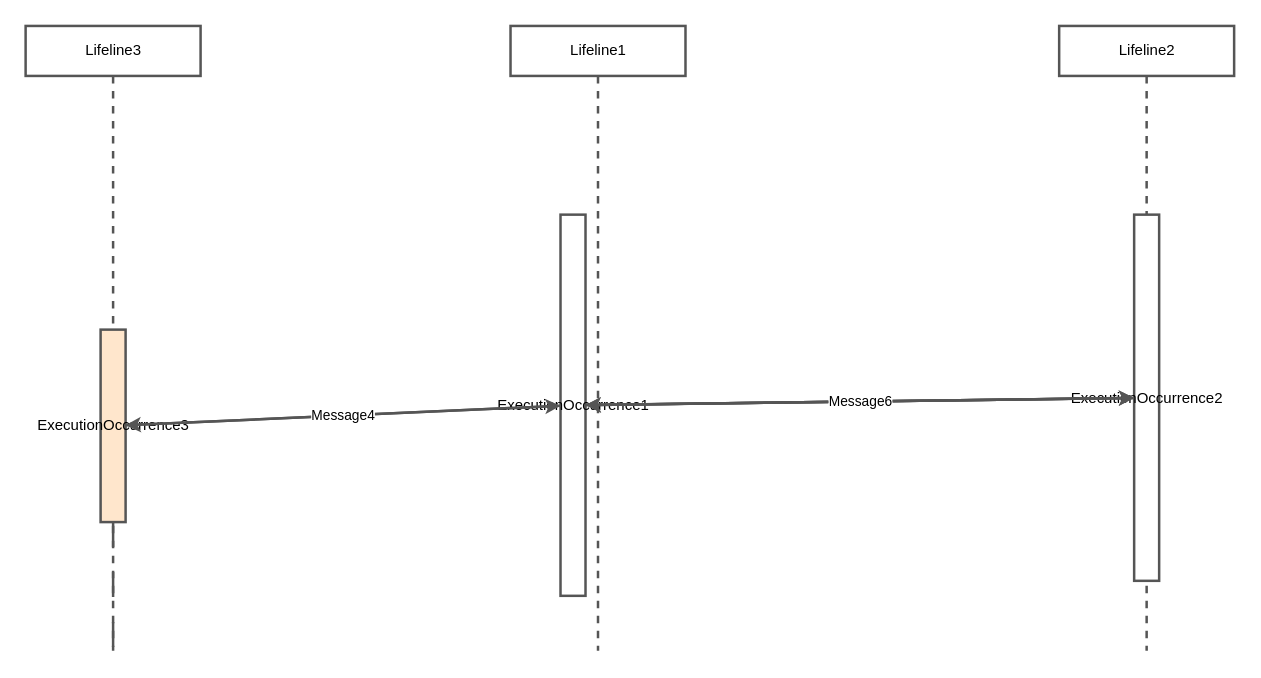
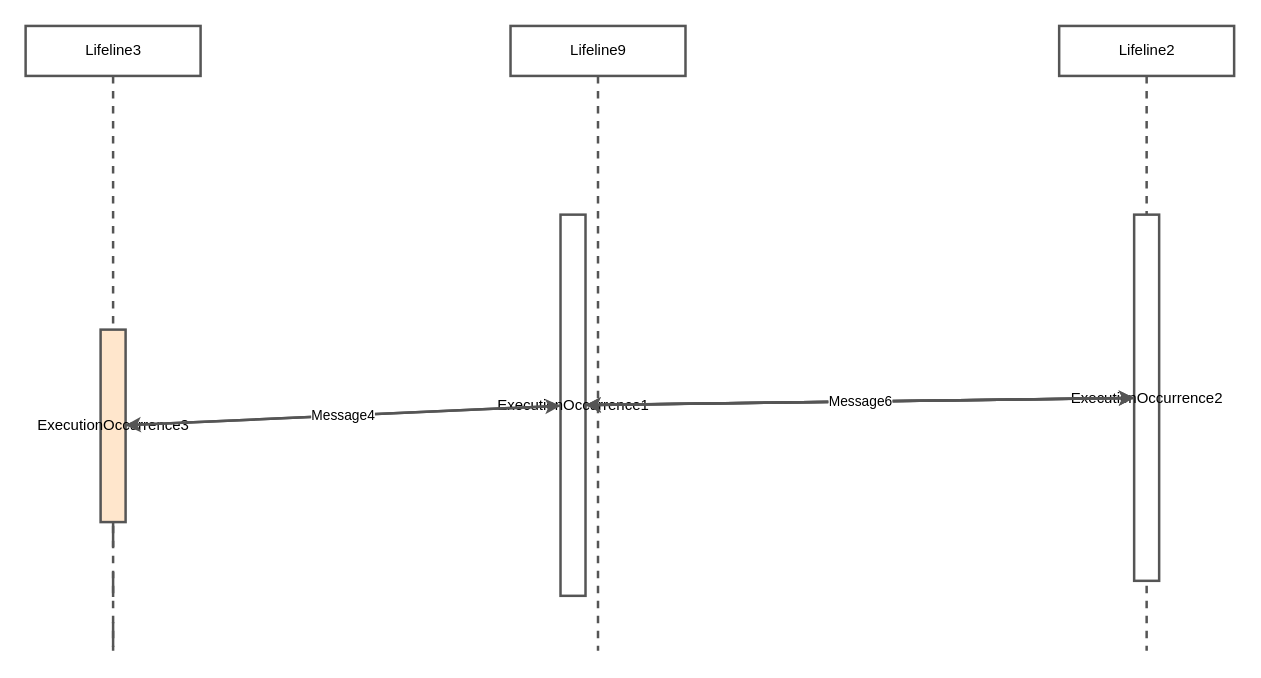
- <mxCell id="2" parent="1" value="Lifeline1" style="shape=umlLifeline;html=1;strokeColor=#555555;strokeWidth=2;shadow=1fillColor=#F2F2F2;" vertex="1"><mxGeometry x="408" y="20" width="140" height="500" as="geometry" /></mxCell>
+ <mxCell id="2" parent="1" value="Lifeline9" style="shape=umlLifeline;html=1;strokeColor=#555555;strokeWidth=2;shadow=1fillColor=#F2F2F2;" vertex="1"><mxGeometry x="408" y="20" width="140" height="500" as="geometry" /></mxCell>
